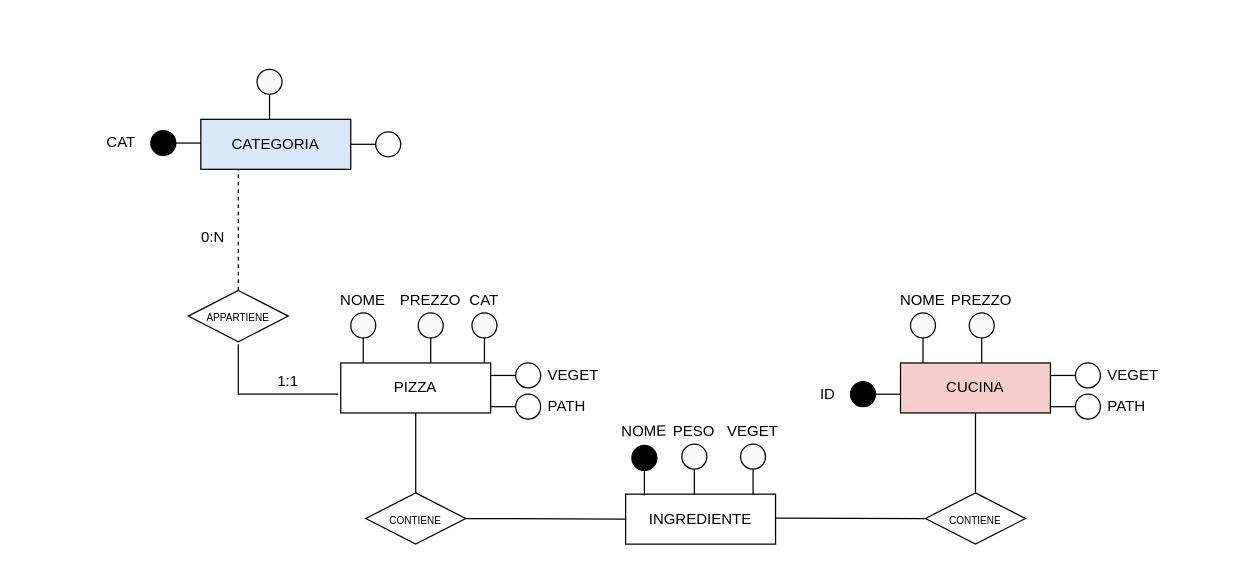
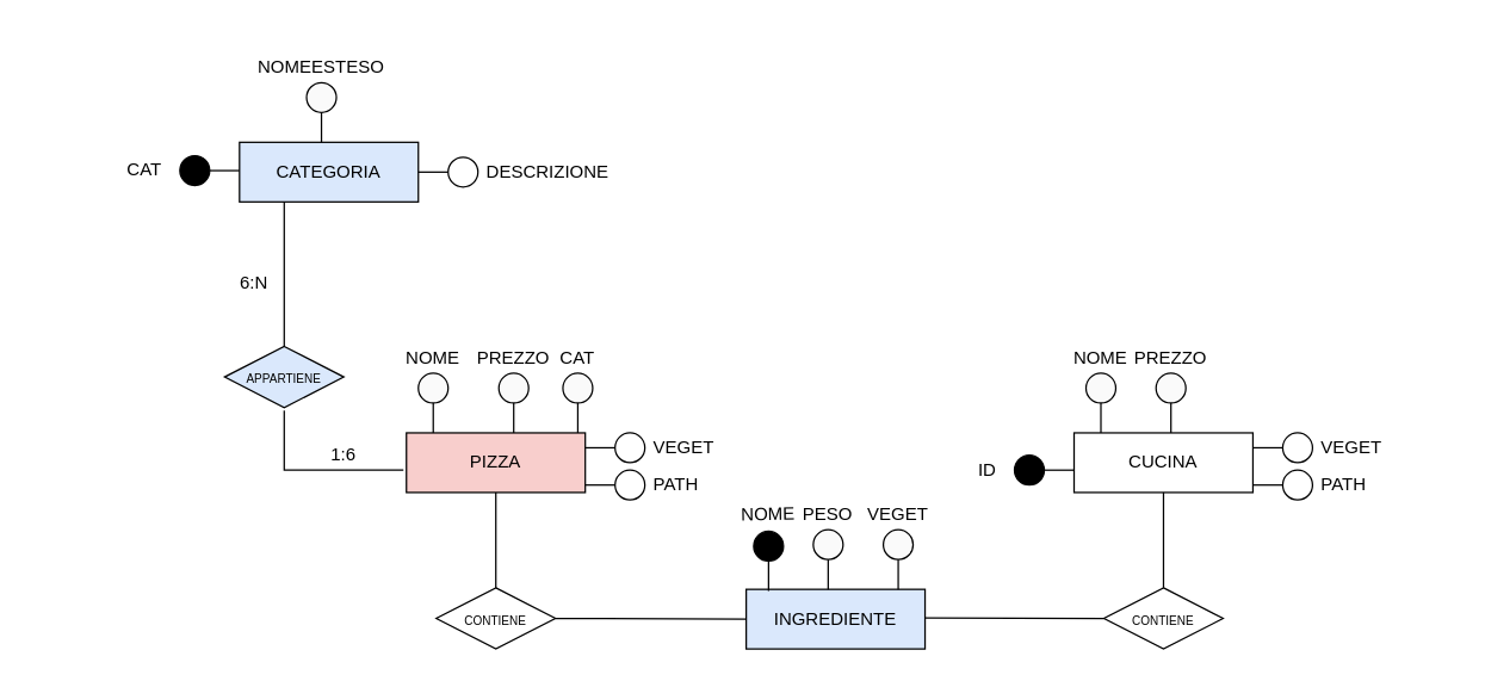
+ <mxCell id="9" value="NOMEESTESO" style="text;html=1;align=center;verticalAlign=middle;whiteSpace=wrap;rounded=0;" vertex="1" parent="8"><mxGeometry y="15" width="90" height="20" as="geometry" /></mxCell>
+ <mxCell id="14" value="DESCRIZIONE" style="text;html=1;align=left;verticalAlign=middle;whiteSpace=wrap;rounded=0;container=0;" vertex="1" parent="13"><mxGeometry x="44" width="90" height="30" as="geometry" /></mxCell>
- <mxCell id="65" value="" style="endArrow=none;html=1;rounded=0;entryX=0.25;entryY=1;entryDx=0;entryDy=0;exitX=0.5;exitY=0;exitDx=0;exitDy=0;dashed=1;" edge="1" parent="1" source="52" target="2"><mxGeometry width="50" height="50" relative="1" as="geometry"><mxPoint x="190" y="225" as="sourcePoint" /><mxPoint x="20" y="255" as="targetPoint" /></mxGeometry></mxCell>
+ <mxCell id="65" value="" style="endArrow=none;html=1;rounded=0;entryX=0.25;entryY=1;entryDx=0;entryDy=0;exitX=0.5;exitY=0;exitDx=0;exitDy=0;" edge="1" parent="1" source="52" target="2"><mxGeometry width="50" height="50" relative="1" as="geometry"><mxPoint x="190" y="225" as="sourcePoint" /><mxPoint x="20" y="255" as="targetPoint" /></mxGeometry></mxCell>
- <mxCell id="67" value="0:N" style="text;strokeColor=none;align=center;fillColor=none;html=1;verticalAlign=middle;whiteSpace=wrap;rounded=0;" vertex="1" parent="1"><mxGeometry x="140" y="175" width="60" height="30" as="geometry" /></mxCell>
+ <mxCell id="67" value="6:N" style="text;strokeColor=none;align=center;fillColor=none;html=1;verticalAlign=middle;whiteSpace=wrap;rounded=0;" vertex="1" parent="1"><mxGeometry x="140" y="175" width="60" height="30" as="geometry" /></mxCell>
- <mxCell id="52" value="&lt;font style=&quot;font-size: 8px;&quot;&gt;APPARTIENE&lt;/font&gt;" style="rhombus;whiteSpace=wrap;html=1;" vertex="1" parent="42"><mxGeometry x="-40" y="17" width="80" height="41" as="geometry" /></mxCell>
+ <mxCell id="52" value="&lt;font style=&quot;font-size: 8px;&quot;&gt;APPARTIENE&lt;/font&gt;" style="rhombus;whiteSpace=wrap;html=1;fillColor=#dae8fc;" vertex="1" parent="42"><mxGeometry x="-40" y="17" width="80" height="41" as="geometry" /></mxCell>
- <mxCell id="68" value="1:1" style="text;strokeColor=none;align=center;fillColor=none;html=1;verticalAlign=middle;whiteSpace=wrap;rounded=0;" vertex="1" parent="1"><mxGeometry x="200" y="290" width="60" height="30" as="geometry" /></mxCell>
+ <mxCell id="68" value="1:6" style="text;strokeColor=none;align=center;fillColor=none;html=1;verticalAlign=middle;whiteSpace=wrap;rounded=0;" vertex="1" parent="1"><mxGeometry x="200" y="290" width="60" height="30" as="geometry" /></mxCell>
- <mxCell id="41" value="PIZZA" style="rounded=0;whiteSpace=wrap;html=1;" vertex="1" parent="1"><mxGeometry x="272" y="290" width="120" height="40" as="geometry" /></mxCell>
+ <mxCell id="41" value="PIZZA" style="rounded=0;whiteSpace=wrap;html=1;fillColor=#f8cecc;" vertex="1" parent="1"><mxGeometry x="272" y="290" width="120" height="40" as="geometry" /></mxCell>
- <mxCell id="17" value="CUCINA" style="rounded=0;whiteSpace=wrap;html=1;fillColor=#f8cecc;" vertex="1" parent="1"><mxGeometry x="720" y="290" width="120" height="40" as="geometry" /></mxCell>
+ <mxCell id="17" value="CUCINA" style="rounded=0;whiteSpace=wrap;html=1;" vertex="1" parent="1"><mxGeometry x="720" y="290" width="120" height="40" as="geometry" /></mxCell>
- <mxCell id="69" value="INGREDIENTE" style="rounded=0;whiteSpace=wrap;html=1;" vertex="1" parent="1"><mxGeometry x="500" y="395" width="120" height="40" as="geometry" /></mxCell>
+ <mxCell id="69" value="INGREDIENTE" style="rounded=0;whiteSpace=wrap;html=1;fillColor=#dae8fc;" vertex="1" parent="1"><mxGeometry x="500" y="395" width="120" height="40" as="geometry" /></mxCell>
